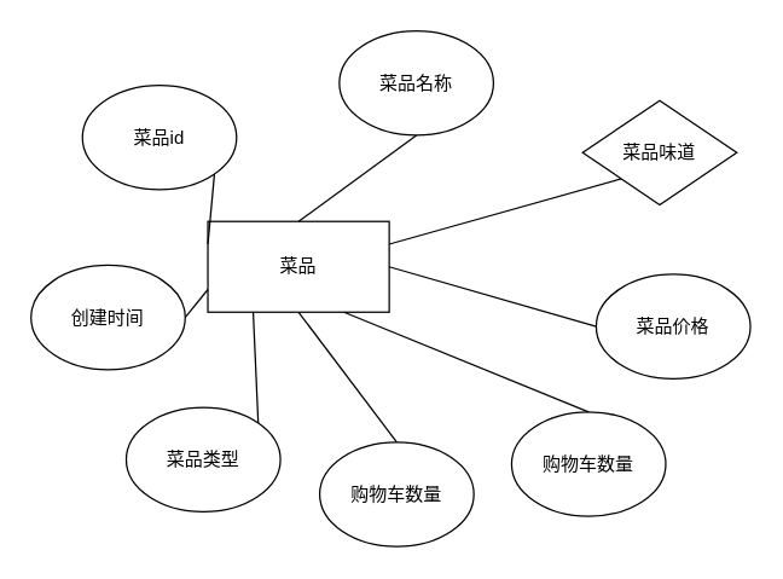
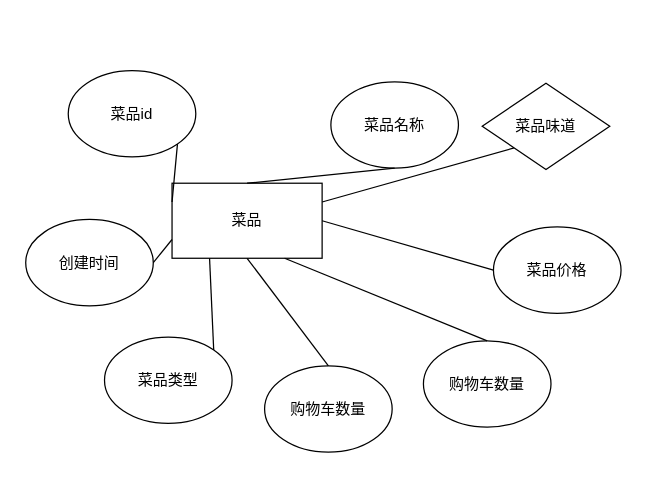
- <mxCell id="3" value="菜品名称" style="ellipse;whiteSpace=wrap;html=1;" vertex="1" parent="1"><mxGeometry x="224" y="20" width="102" height="69" as="geometry" /></mxCell>
+ <mxCell id="3" value="菜品名称" style="ellipse;whiteSpace=wrap;html=1;" vertex="1" parent="1"><mxGeometry x="264" y="65" width="102" height="69" as="geometry" /></mxCell>
